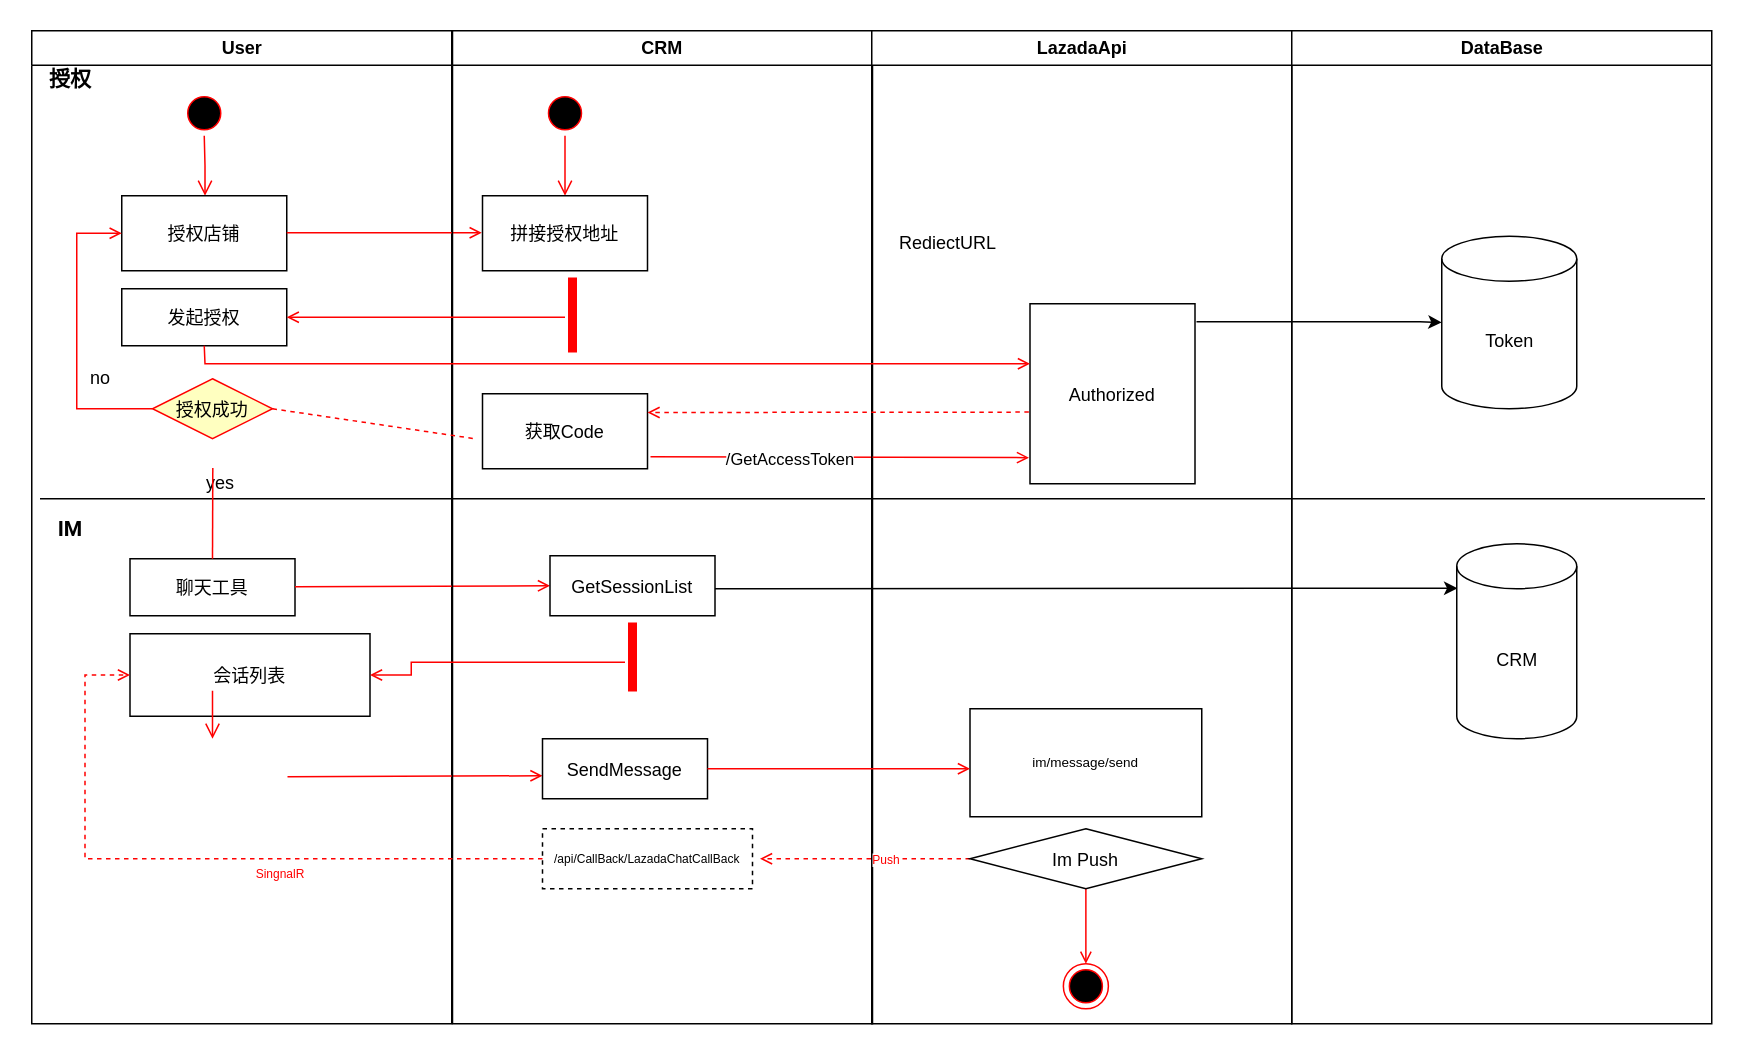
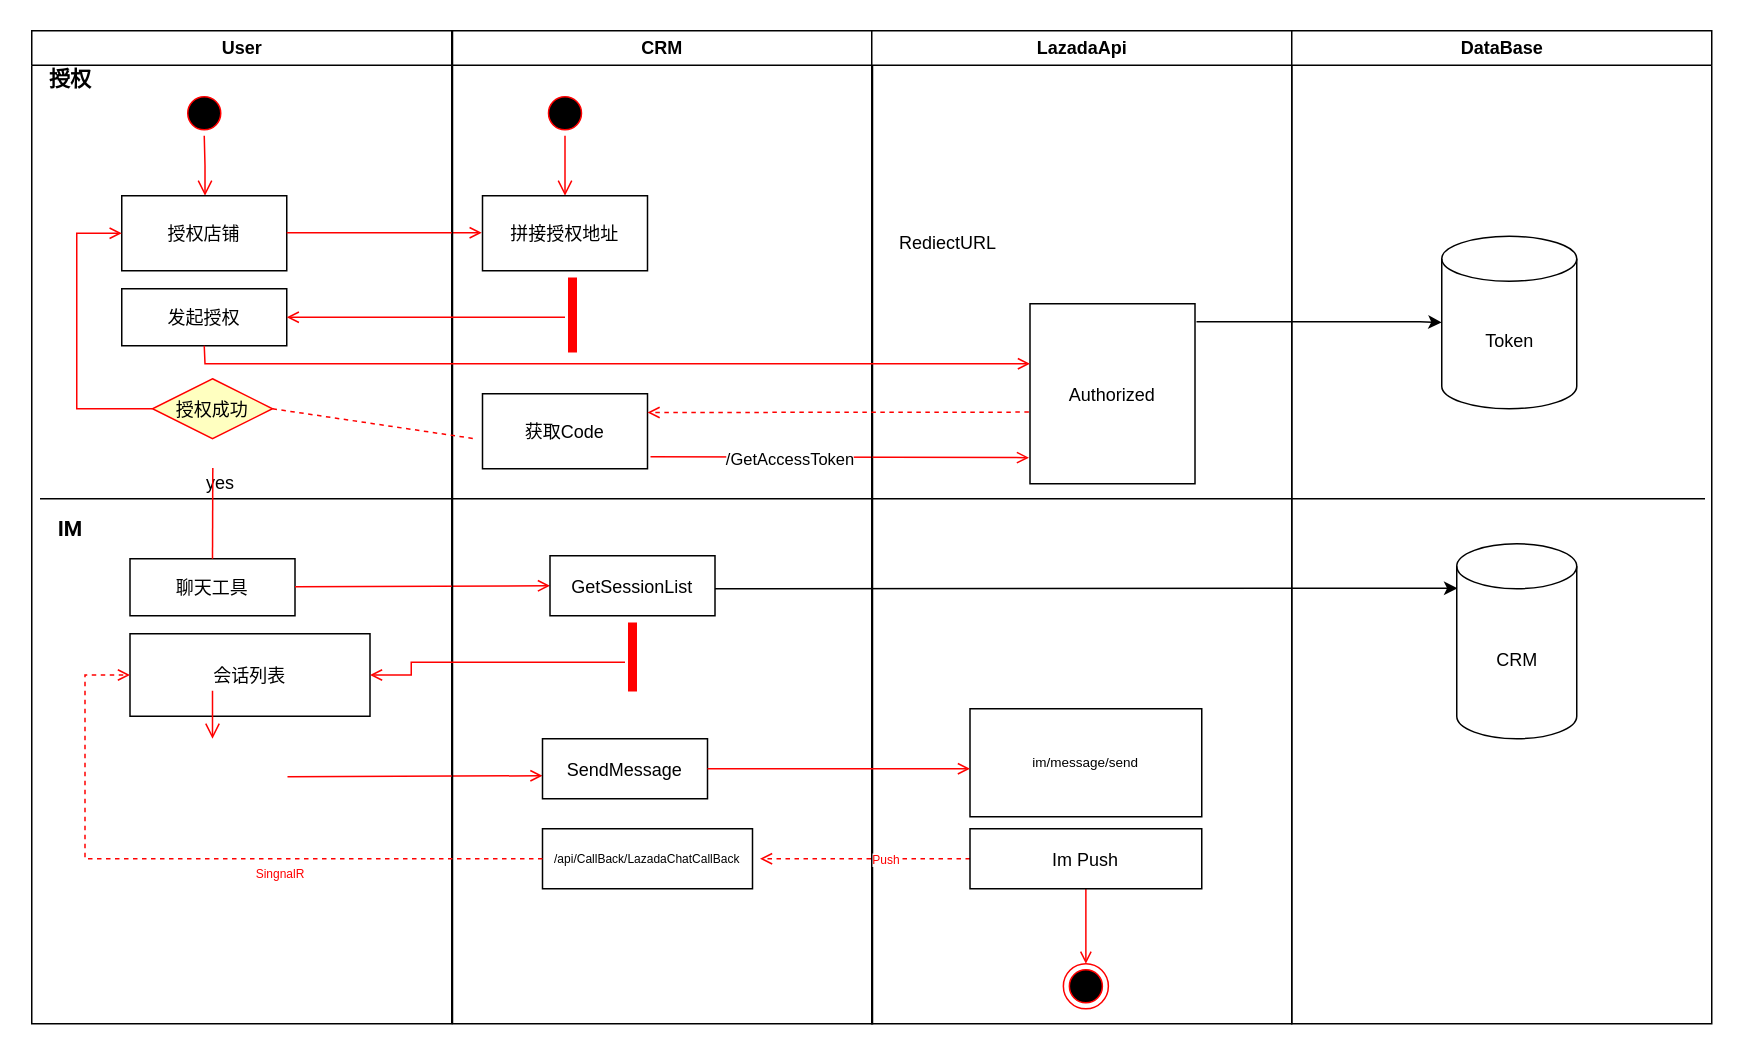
- <mxCell id="39" value="no" style="text;html=1;align=center;verticalAlign=middle;resizable=0;points=[];autosize=1;strokeColor=none;" parent="1" vertex="1"><mxGeometry x="51" y="242" width="30" height="20" as="geometry" /></mxCell>
- <mxCell id="27" value="/api/CallBack/LazadaChatCallBack" style="fontSize=8;dashed=1;" parent="16" vertex="1"><mxGeometry x="60" y="532" width="140" height="40" as="geometry" /></mxCell>
+ <mxCell id="27" value="/api/CallBack/LazadaChatCallBack" style="fontSize=8;" parent="16" vertex="1"><mxGeometry x="60" y="532" width="140" height="40" as="geometry" /></mxCell>
- <mxCell id="38" value="Im Push" style="rhombus;" parent="31" vertex="1"><mxGeometry x="65.5" y="532" width="154.5" height="40" as="geometry" /></mxCell>
+ <mxCell id="38" value="Im Push" style="" parent="31" vertex="1"><mxGeometry x="65.5" y="532" width="154.5" height="40" as="geometry" /></mxCell>
